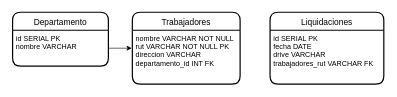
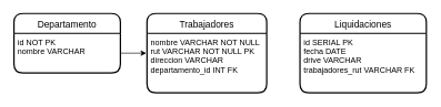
- <mxCell id="3" value="id SERIAL PK&#10;nombre VARCHAR" style="align=left;strokeColor=none;fillColor=none;spacingLeft=4;fontSize=12;verticalAlign=top;resizable=0;rotatable=0;part=1;" vertex="1" parent="2"><mxGeometry y="30" width="160" height="60" as="geometry" /></mxCell>
+ <mxCell id="3" value="id NOT PK&#10;nombre VARCHAR" style="align=left;strokeColor=none;fillColor=none;spacingLeft=4;fontSize=12;verticalAlign=top;resizable=0;rotatable=0;part=1;" vertex="1" parent="2"><mxGeometry y="30" width="160" height="60" as="geometry" /></mxCell>
